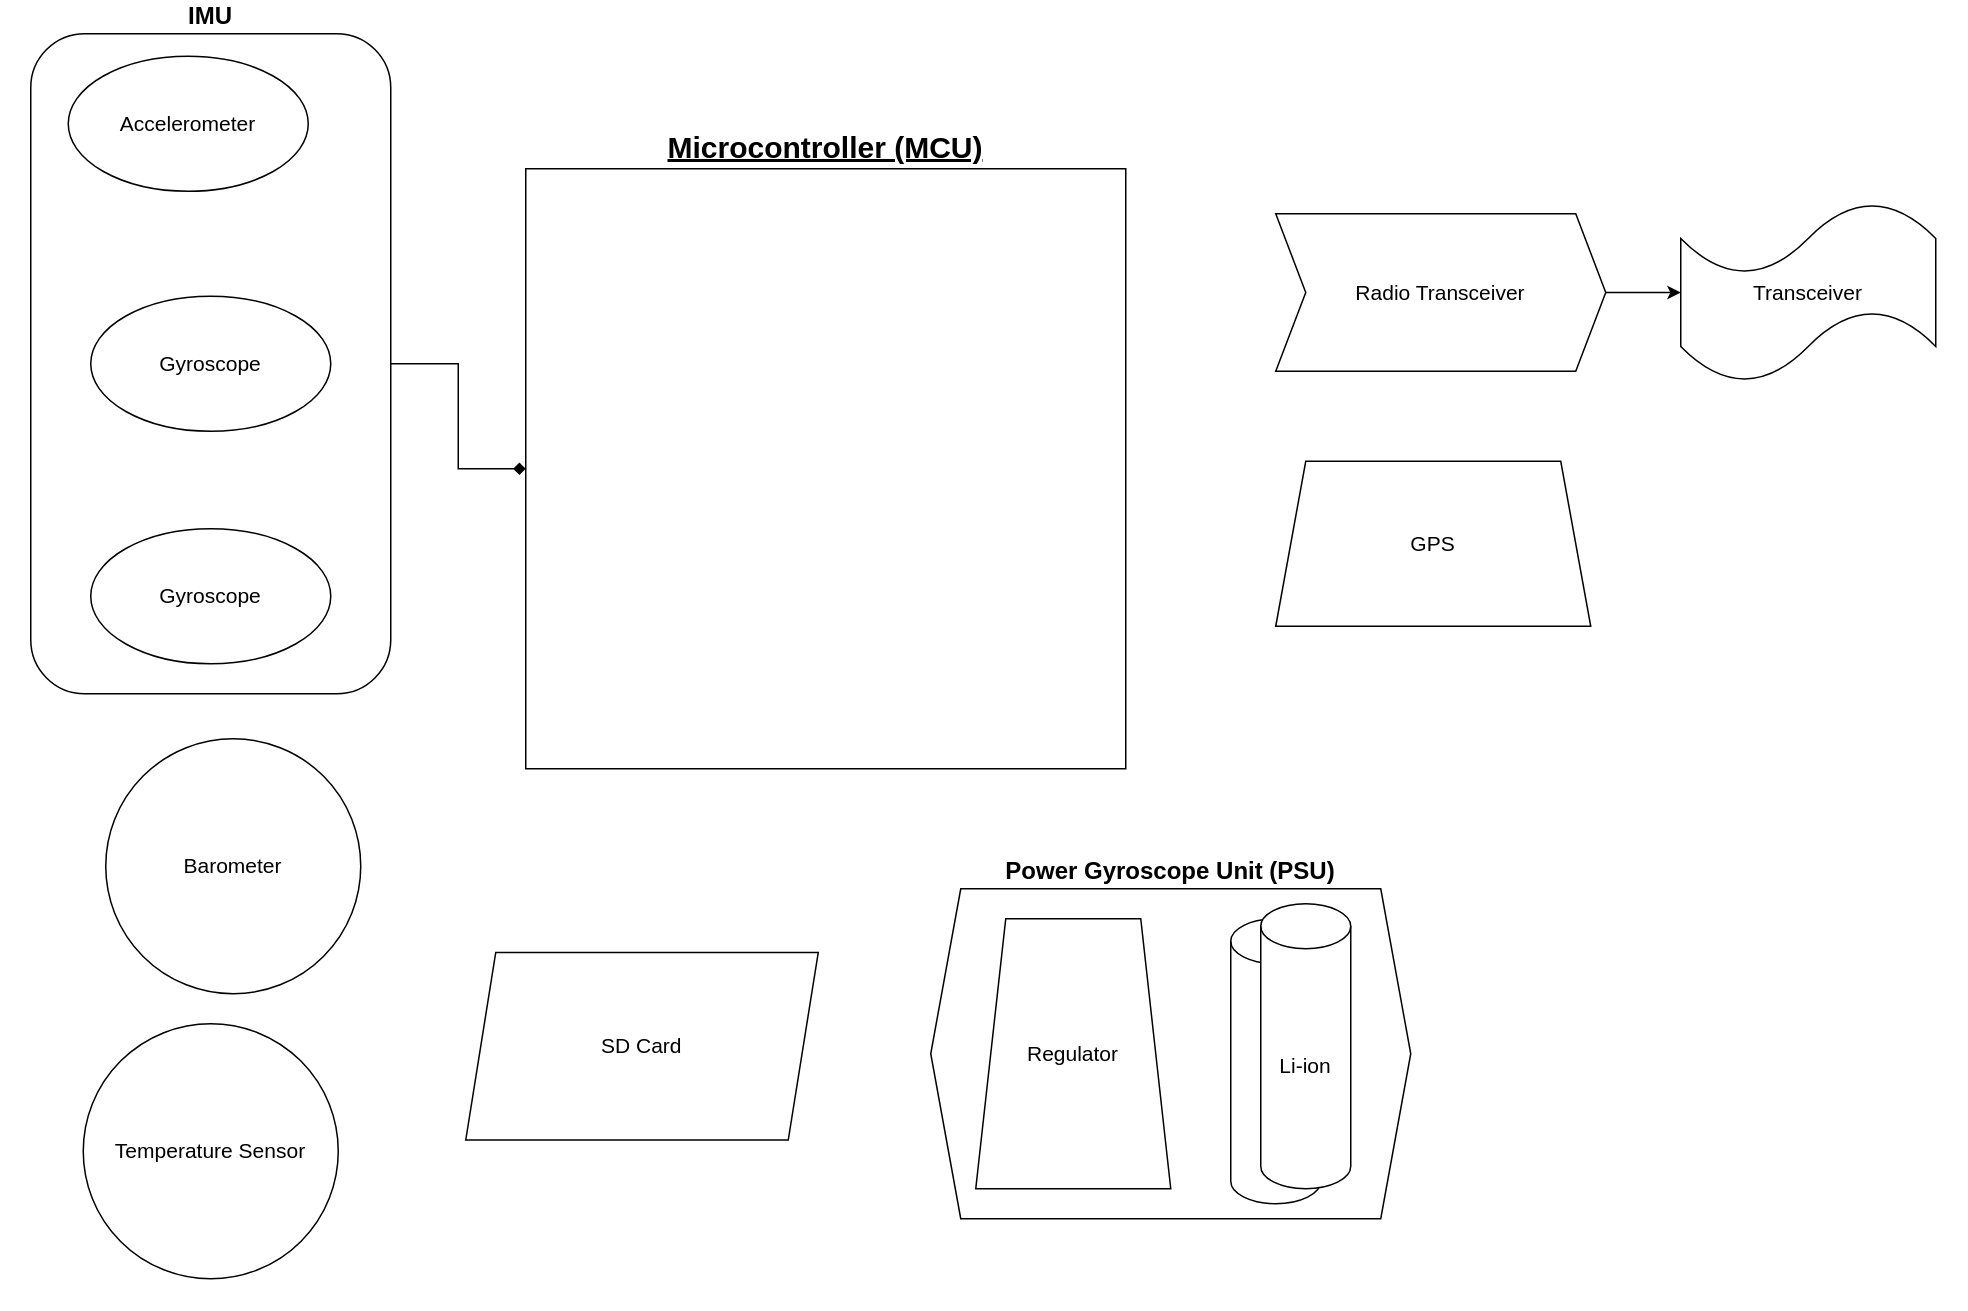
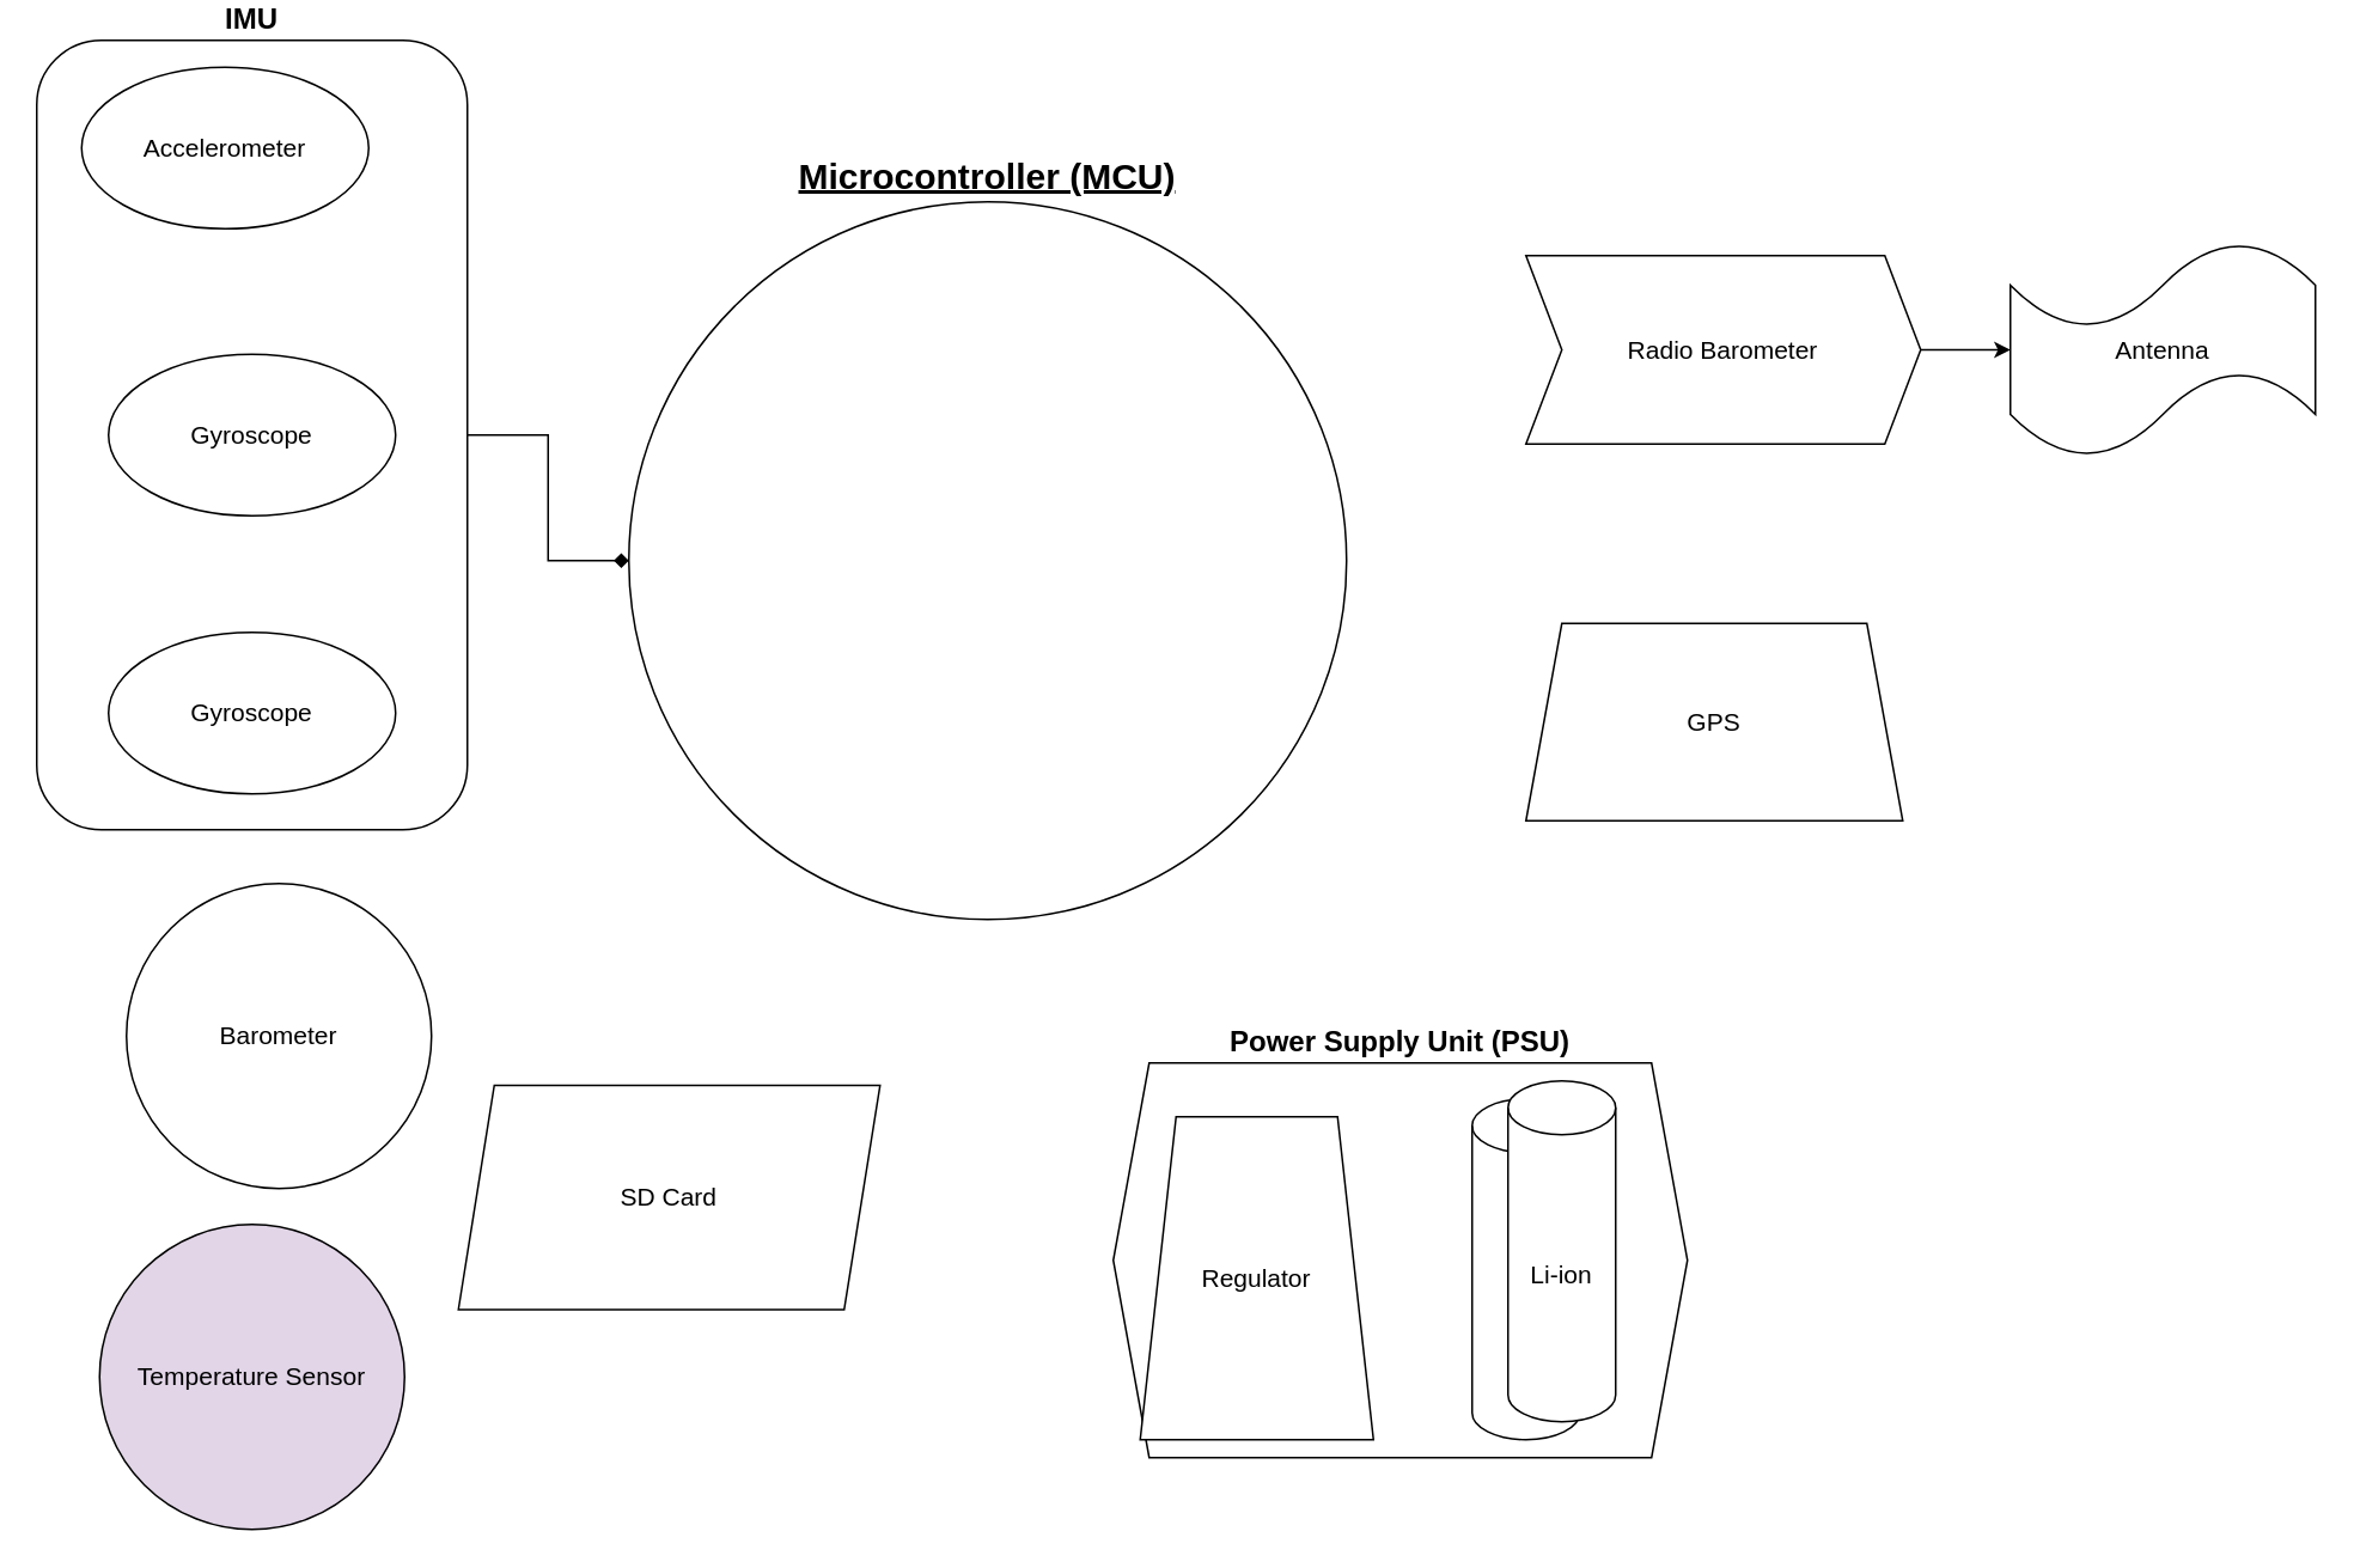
- <mxCell id="17" value="Radio Transceiver " style="shape=step;perimeter=stepPerimeter;whiteSpace=wrap;html=1;fixedSize=1;fontSize=14;" vertex="1" parent="1"><mxGeometry x="850" y="140" width="220" height="105" as="geometry" /></mxCell>
+ <mxCell id="17" value="Radio Barometer " style="shape=step;perimeter=stepPerimeter;whiteSpace=wrap;html=1;fixedSize=1;fontSize=14;" vertex="1" parent="1"><mxGeometry x="850" y="140" width="220" height="105" as="geometry" /></mxCell>
- <mxCell id="18" value="Transceiver " style="shape=tape;whiteSpace=wrap;html=1;fontSize=14;" vertex="1" parent="1"><mxGeometry x="1120" y="132.5" width="170" height="120" as="geometry" /></mxCell>
+ <mxCell id="18" value="Antenna " style="shape=tape;whiteSpace=wrap;html=1;fontSize=14;" vertex="1" parent="1"><mxGeometry x="1120" y="132.5" width="170" height="120" as="geometry" /></mxCell>
- <mxCell id="4" value="Microcontroller (MCU)" style="whiteSpace=wrap;html=1;aspect=fixed;labelPosition=center;verticalLabelPosition=top;align=center;verticalAlign=bottom;fontStyle=5;fontSize=20;" vertex="1" parent="1"><mxGeometry x="350" y="110" width="400" height="400" as="geometry" /></mxCell>
+ <mxCell id="4" value="Microcontroller (MCU)" style="ellipse;whiteSpace=wrap;html=1;aspect=fixed;labelPosition=center;verticalLabelPosition=top;align=center;verticalAlign=bottom;fontStyle=5;fontSize=20;" vertex="1" parent="1"><mxGeometry x="350" y="110" width="400" height="400" as="geometry" /></mxCell>
- <mxCell id="15" value="GPS" style="shape=trapezoid;perimeter=trapezoidPerimeter;whiteSpace=wrap;html=1;fixedSize=1;fontSize=14;" vertex="1" parent="1"><mxGeometry x="850" y="305" width="210" height="110" as="geometry" /></mxCell>
+ <mxCell id="15" value="GPS" style="shape=trapezoid;perimeter=trapezoidPerimeter;whiteSpace=wrap;html=1;fixedSize=1;fontSize=14;" vertex="1" parent="1"><mxGeometry x="850" y="345" width="210" height="110" as="geometry" /></mxCell>
- <mxCell id="9" value="Power Gyroscope Unit (PSU)" style="shape=hexagon;perimeter=hexagonPerimeter2;whiteSpace=wrap;html=1;fixedSize=1;fontSize=16;fontStyle=1;labelPosition=center;verticalLabelPosition=top;align=center;verticalAlign=bottom;" vertex="1" parent="1"><mxGeometry x="620" y="590" width="320" height="220" as="geometry" /></mxCell>
+ <mxCell id="9" value="Power Supply Unit (PSU)" style="shape=hexagon;perimeter=hexagonPerimeter2;whiteSpace=wrap;html=1;fixedSize=1;fontSize=16;fontStyle=1;labelPosition=center;verticalLabelPosition=top;align=center;verticalAlign=bottom;" vertex="1" parent="1"><mxGeometry x="620" y="590" width="320" height="220" as="geometry" /></mxCell>
- <mxCell id="5" value="SD Card" style="shape=parallelogram;perimeter=parallelogramPerimeter;whiteSpace=wrap;html=1;fixedSize=1;fontSize=14;" vertex="1" parent="1"><mxGeometry x="310" y="632.5" width="235" height="125" as="geometry" /></mxCell>
+ <mxCell id="5" value="SD Card" style="shape=parallelogram;perimeter=parallelogramPerimeter;whiteSpace=wrap;html=1;fixedSize=1;fontSize=14;" vertex="1" parent="1"><mxGeometry x="255" y="602.5" width="235" height="125" as="geometry" /></mxCell>
- <mxCell id="12" value="Regulator" style="shape=trapezoid;perimeter=trapezoidPerimeter;whiteSpace=wrap;html=1;fixedSize=1;fontSize=14;" vertex="1" parent="1"><mxGeometry x="650" y="610" width="130" height="180" as="geometry" /></mxCell>
+ <mxCell id="12" value="Regulator" style="shape=trapezoid;perimeter=trapezoidPerimeter;whiteSpace=wrap;html=1;fixedSize=1;fontSize=14;" vertex="1" parent="1"><mxGeometry x="635" y="620" width="130" height="180" as="geometry" /></mxCell>
- <mxCell id="14" value="Temperature Sensor" style="ellipse;whiteSpace=wrap;html=1;aspect=fixed;fontSize=14;" vertex="1" parent="1"><mxGeometry x="55" y="680" width="170" height="170" as="geometry" /></mxCell>
+ <mxCell id="14" value="Temperature Sensor" style="ellipse;whiteSpace=wrap;html=1;aspect=fixed;fontSize=14;fillColor=#e1d5e7;" vertex="1" parent="1"><mxGeometry x="55" y="680" width="170" height="170" as="geometry" /></mxCell>
